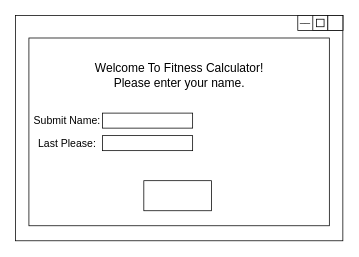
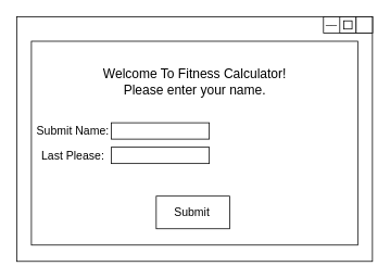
+ <mxCell id="15" value="Submit" style="text;html=1;strokeColor=none;fillColor=none;align=center;verticalAlign=middle;whiteSpace=wrap;rounded=0;fontSize=14;" vertex="1" parent="1"><mxGeometry x="190" y="250" width="90" height="20" as="geometry" /></mxCell>
